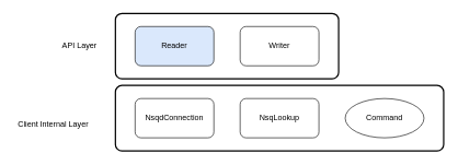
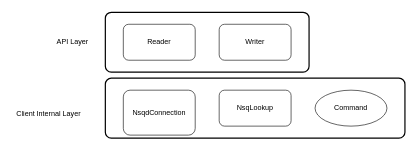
- <mxCell id="4" value="Reader" style="rounded=1;whiteSpace=wrap;html=1;fillColor=#dae8fc;" vertex="1" parent="1"><mxGeometry x="205" y="40" width="120" height="60" as="geometry" /></mxCell>
+ <mxCell id="4" value="Reader" style="rounded=1;whiteSpace=wrap;html=1;" vertex="1" parent="1"><mxGeometry x="205" y="40" width="120" height="60" as="geometry" /></mxCell>
- <mxCell id="7" value="NsqdConnection" style="rounded=1;whiteSpace=wrap;html=1;" vertex="1" parent="1"><mxGeometry x="205" y="150" width="120" height="60" as="geometry" /></mxCell>
+ <mxCell id="7" value="NsqdConnection" style="rounded=1;whiteSpace=wrap;html=1;" vertex="1" parent="1"><mxGeometry x="205" y="150" width="120" height="75" as="geometry" /></mxCell>
